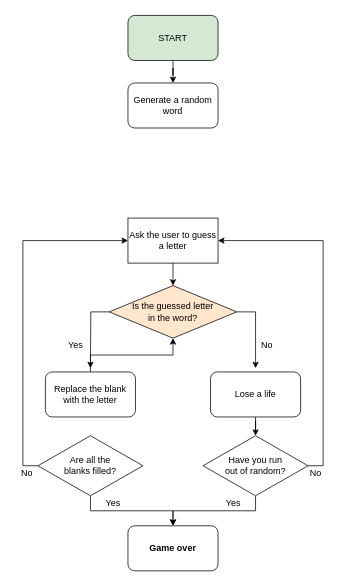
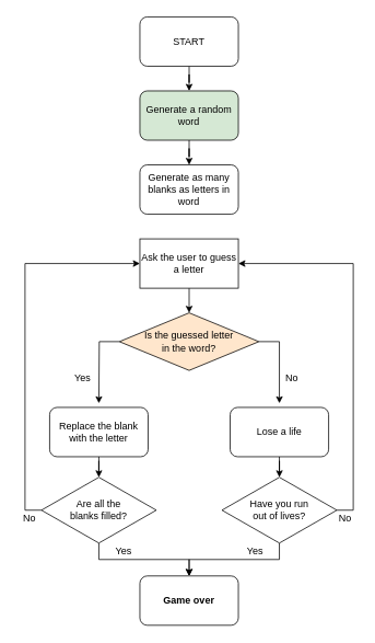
- <mxCell id="3" value="START" style="rounded=1;whiteSpace=wrap;html=1;fillColor=#d5e8d4;" vertex="1" parent="1"><mxGeometry x="170" y="20" width="120" height="60" as="geometry" /></mxCell>
+ <mxCell id="3" value="START" style="rounded=1;whiteSpace=wrap;html=1;" vertex="1" parent="1"><mxGeometry x="170" y="20" width="120" height="60" as="geometry" /></mxCell>
- <mxCell id="5" value="Generate a random word" style="rounded=1;whiteSpace=wrap;html=1;" vertex="1" parent="1"><mxGeometry x="170" y="110" width="120" height="60" as="geometry" /></mxCell>
+ <mxCell id="5" value="Generate a random word" style="rounded=1;whiteSpace=wrap;html=1;fillColor=#d5e8d4;" vertex="1" parent="1"><mxGeometry x="170" y="110" width="120" height="60" as="geometry" /></mxCell>
+ <mxCell id="4" value="" style="edgeStyle=orthogonalEdgeStyle;rounded=0;orthogonalLoop=1;jettySize=auto;html=1;" edge="1" parent="1" source="5" target="6"><mxGeometry relative="1" as="geometry" /></mxCell>
+ <mxCell id="6" value="Generate as many blanks as letters in word" style="rounded=1;whiteSpace=wrap;html=1;" vertex="1" parent="1"><mxGeometry x="170" y="200" width="120" height="60" as="geometry" /></mxCell>
- <mxCell id="9" value="" style="edgeStyle=orthogonalEdgeStyle;rounded=0;orthogonalLoop=1;jettySize=auto;html=1;" edge="1" parent="1" source="10" target="13"><mxGeometry relative="1" as="geometry" /></mxCell>
+ <mxCell id="9" value="" style="edgeStyle=orthogonalEdgeStyle;rounded=0;orthogonalLoop=1;jettySize=auto;html=1;" edge="1" parent="1" source="10" target="23"><mxGeometry relative="1" as="geometry" /></mxCell>
- <mxCell id="20" value="Have you run&lt;br&gt;out of random?" style="rhombus;whiteSpace=wrap;html=1;" vertex="1" parent="1"><mxGeometry x="270" y="580" width="140" height="80" as="geometry" /></mxCell>
+ <mxCell id="20" value="Have you run&lt;br&gt;out of lives?" style="rhombus;whiteSpace=wrap;html=1;" vertex="1" parent="1"><mxGeometry x="270" y="580" width="140" height="80" as="geometry" /></mxCell>
